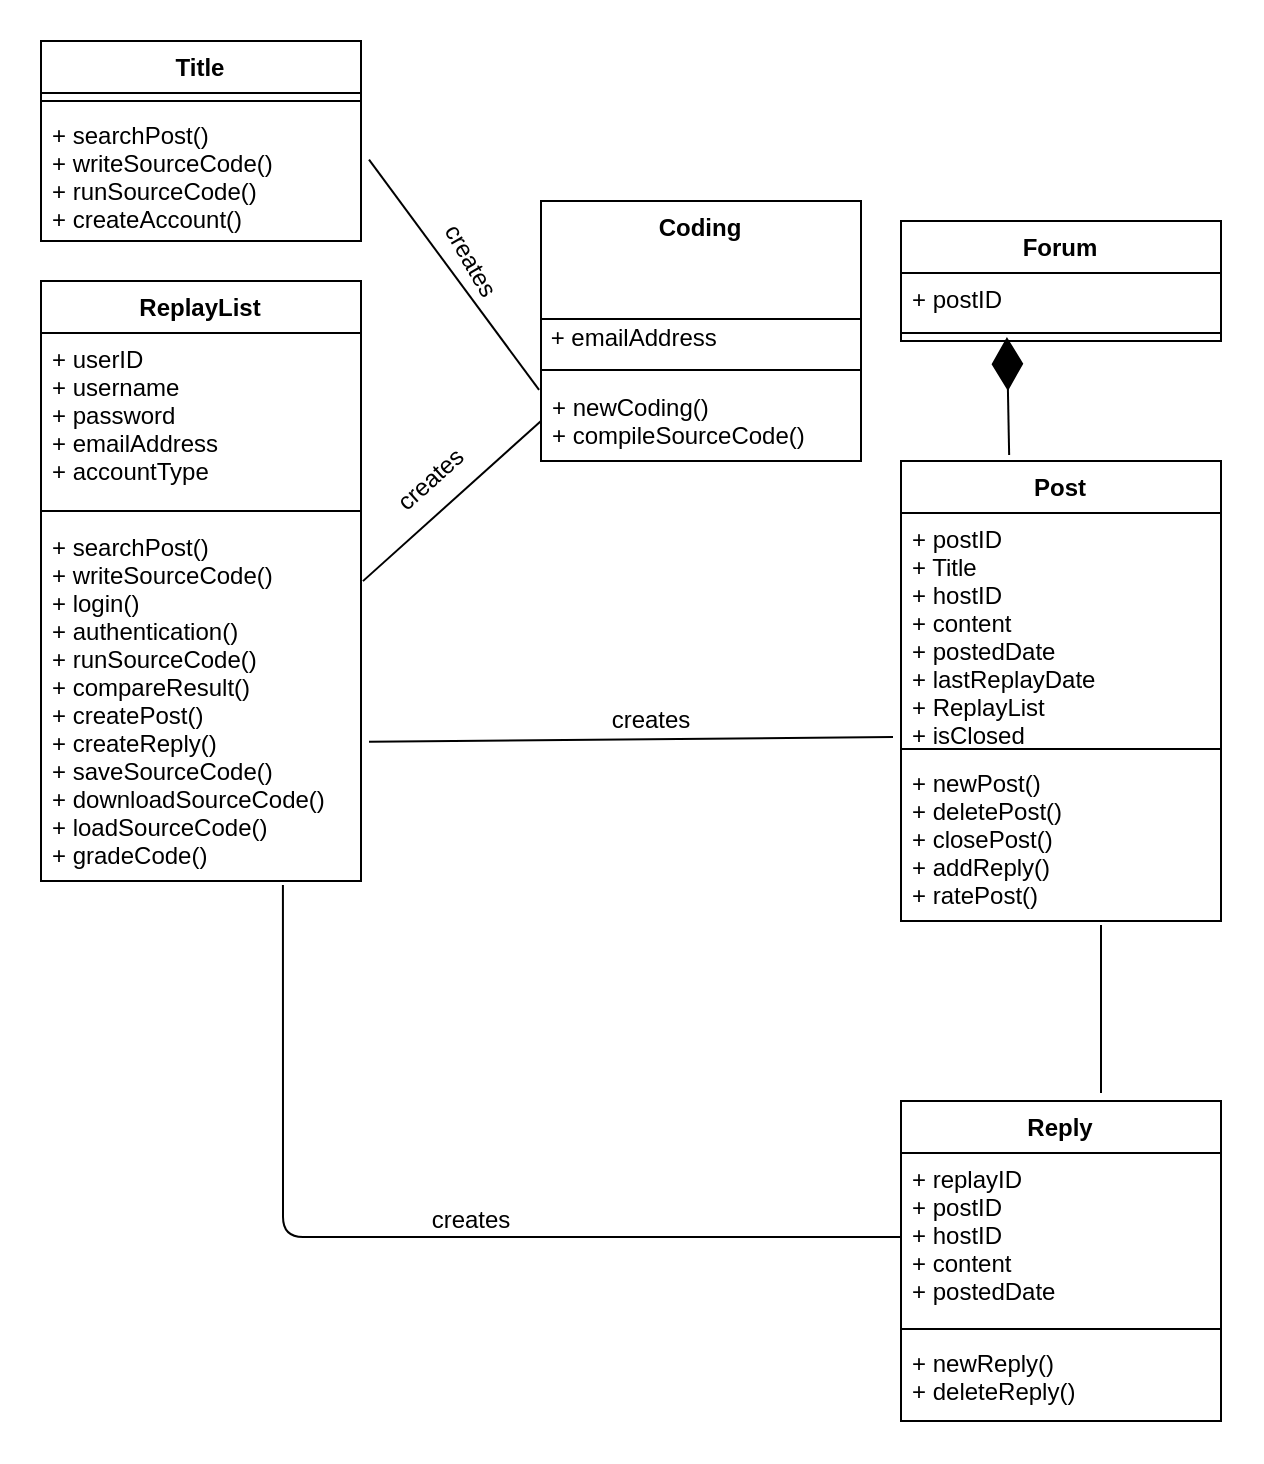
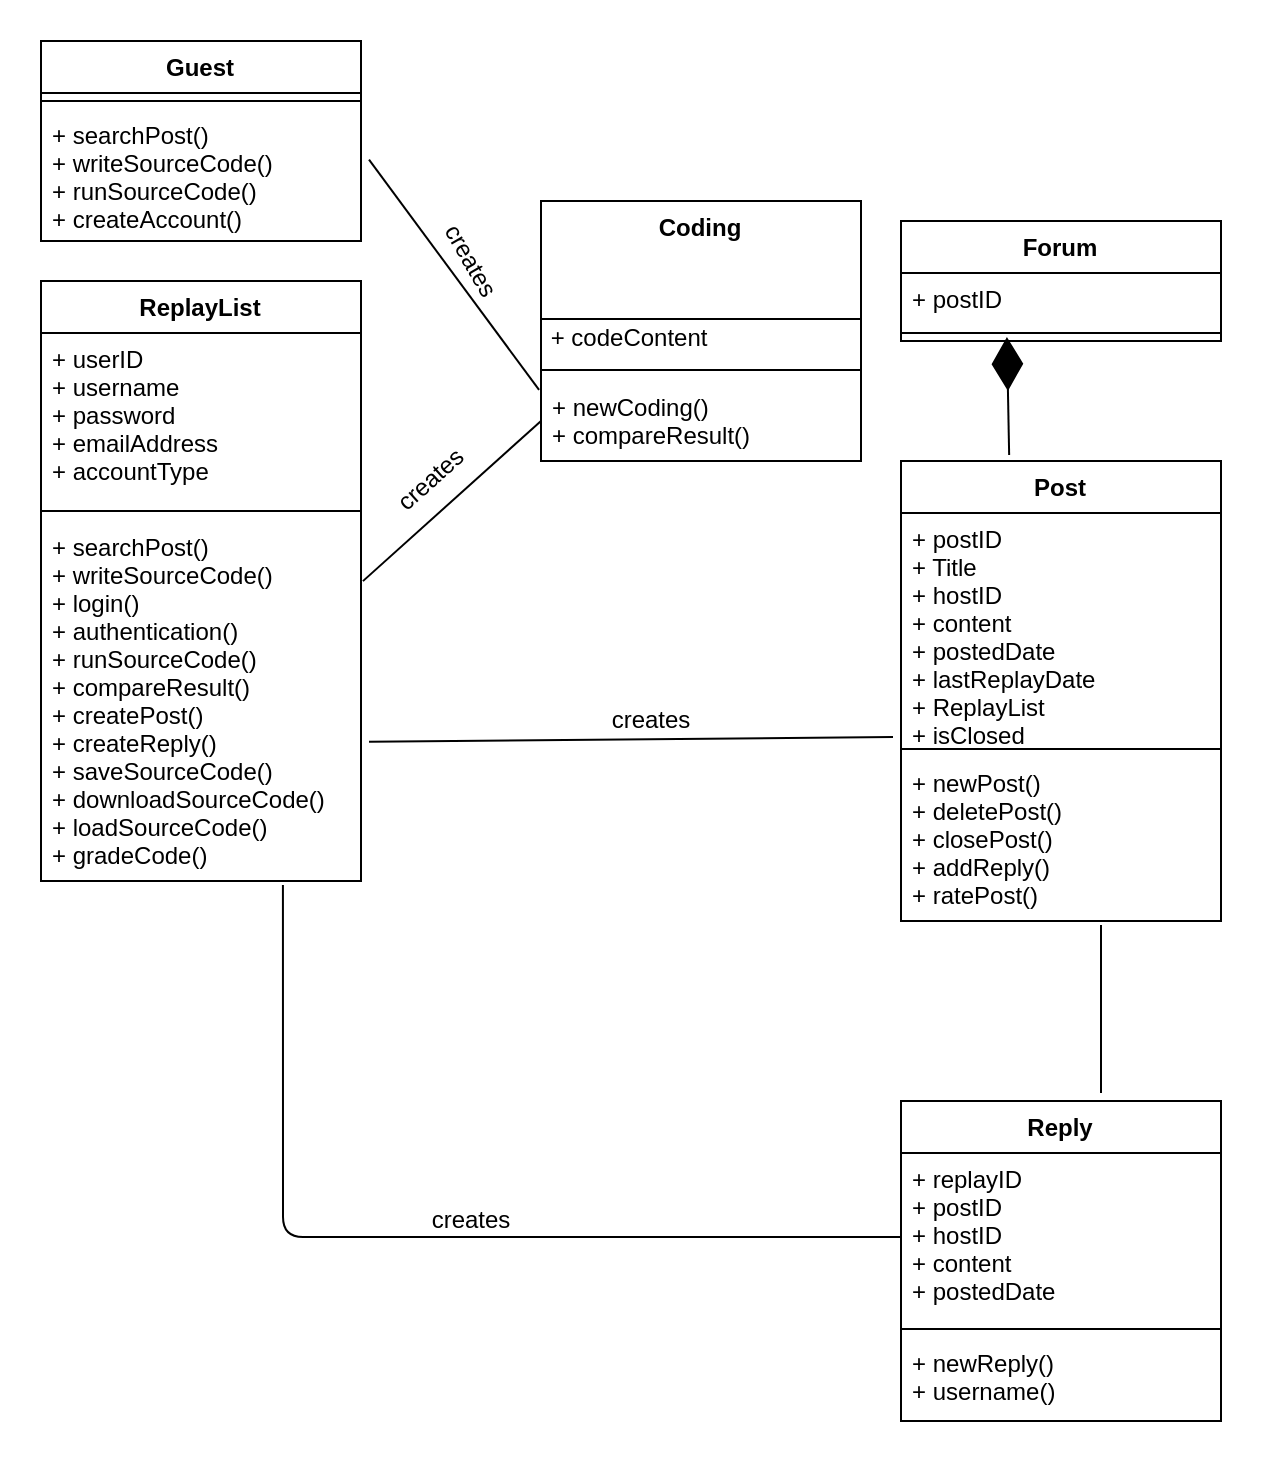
- <mxCell id="2" value="Title" style="swimlane;fontStyle=1;align=center;verticalAlign=top;childLayout=stackLayout;horizontal=1;startSize=26;horizontalStack=0;resizeParent=1;resizeParentMax=0;resizeLast=0;collapsible=1;marginBottom=0;" parent="1" vertex="1"><mxGeometry x="20" y="20" width="160" height="100" as="geometry" /></mxCell>
+ <mxCell id="2" value="Guest" style="swimlane;fontStyle=1;align=center;verticalAlign=top;childLayout=stackLayout;horizontal=1;startSize=26;horizontalStack=0;resizeParent=1;resizeParentMax=0;resizeLast=0;collapsible=1;marginBottom=0;" parent="1" vertex="1"><mxGeometry x="20" y="20" width="160" height="100" as="geometry" /></mxCell>
- <mxCell id="8" value="&amp;nbsp;+ emailAddress" style="text;html=1;align=left;verticalAlign=middle;resizable=0;points=[];autosize=1;" parent="7" vertex="1"><mxGeometry y="59" width="160" height="20" as="geometry" /></mxCell>
+ <mxCell id="8" value="&amp;nbsp;+ codeContent" style="text;html=1;align=left;verticalAlign=middle;resizable=0;points=[];autosize=1;" parent="7" vertex="1"><mxGeometry y="59" width="160" height="20" as="geometry" /></mxCell>
- <mxCell id="10" value="+ newCoding()&#10;+ compileSourceCode()" style="text;strokeColor=none;fillColor=none;align=left;verticalAlign=top;spacingLeft=4;spacingRight=4;overflow=hidden;rotatable=0;points=[[0,0.5],[1,0.5]];portConstraint=eastwest;" parent="7" vertex="1"><mxGeometry y="90" width="160" height="40" as="geometry" /></mxCell>
+ <mxCell id="10" value="+ newCoding()&#10;+ compareResult()" style="text;strokeColor=none;fillColor=none;align=left;verticalAlign=top;spacingLeft=4;spacingRight=4;overflow=hidden;rotatable=0;points=[[0,0.5],[1,0.5]];portConstraint=eastwest;" parent="7" vertex="1"><mxGeometry y="90" width="160" height="40" as="geometry" /></mxCell>
- <mxCell id="23" value="+ newReply()&#10;+ deleteReply()" style="text;strokeColor=none;fillColor=none;align=left;verticalAlign=top;spacingLeft=4;spacingRight=4;overflow=hidden;rotatable=0;points=[[0,0.5],[1,0.5]];portConstraint=eastwest;" parent="20" vertex="1"><mxGeometry y="118" width="160" height="42" as="geometry" /></mxCell>
+ <mxCell id="23" value="+ newReply()&#10;+ username()" style="text;strokeColor=none;fillColor=none;align=left;verticalAlign=top;spacingLeft=4;spacingRight=4;overflow=hidden;rotatable=0;points=[[0,0.5],[1,0.5]];portConstraint=eastwest;" parent="20" vertex="1"><mxGeometry y="118" width="160" height="42" as="geometry" /></mxCell>
